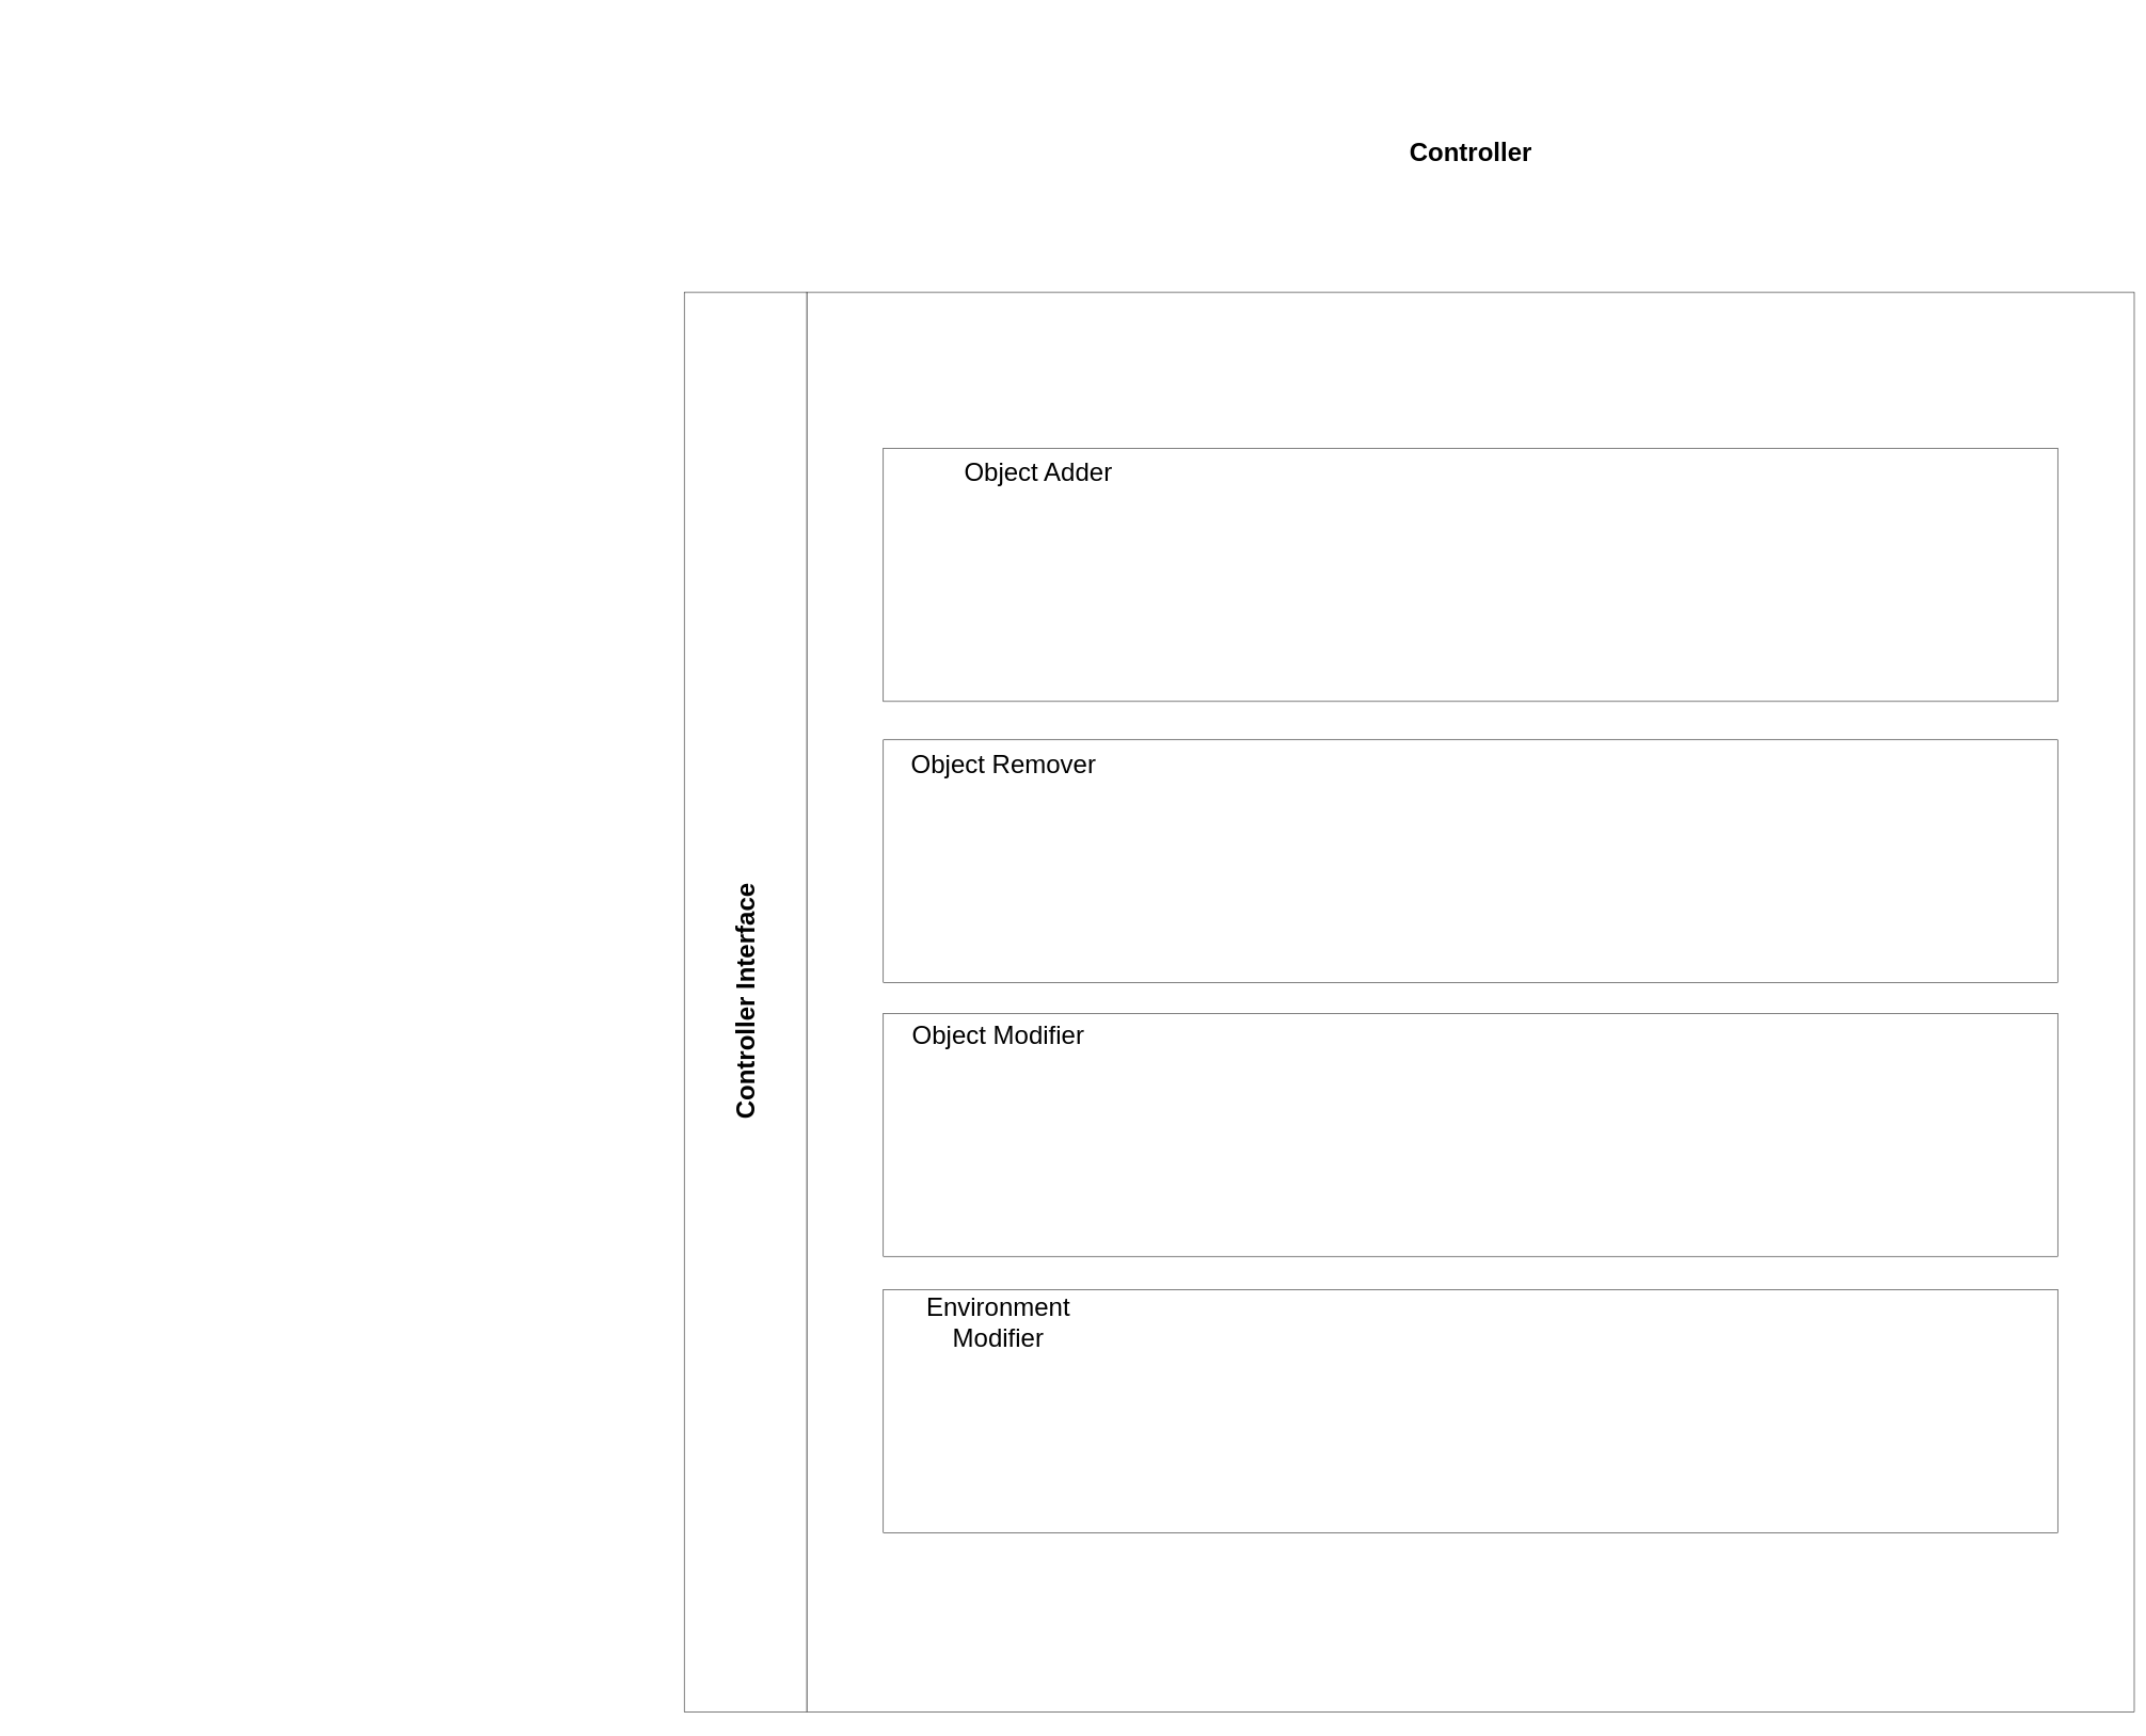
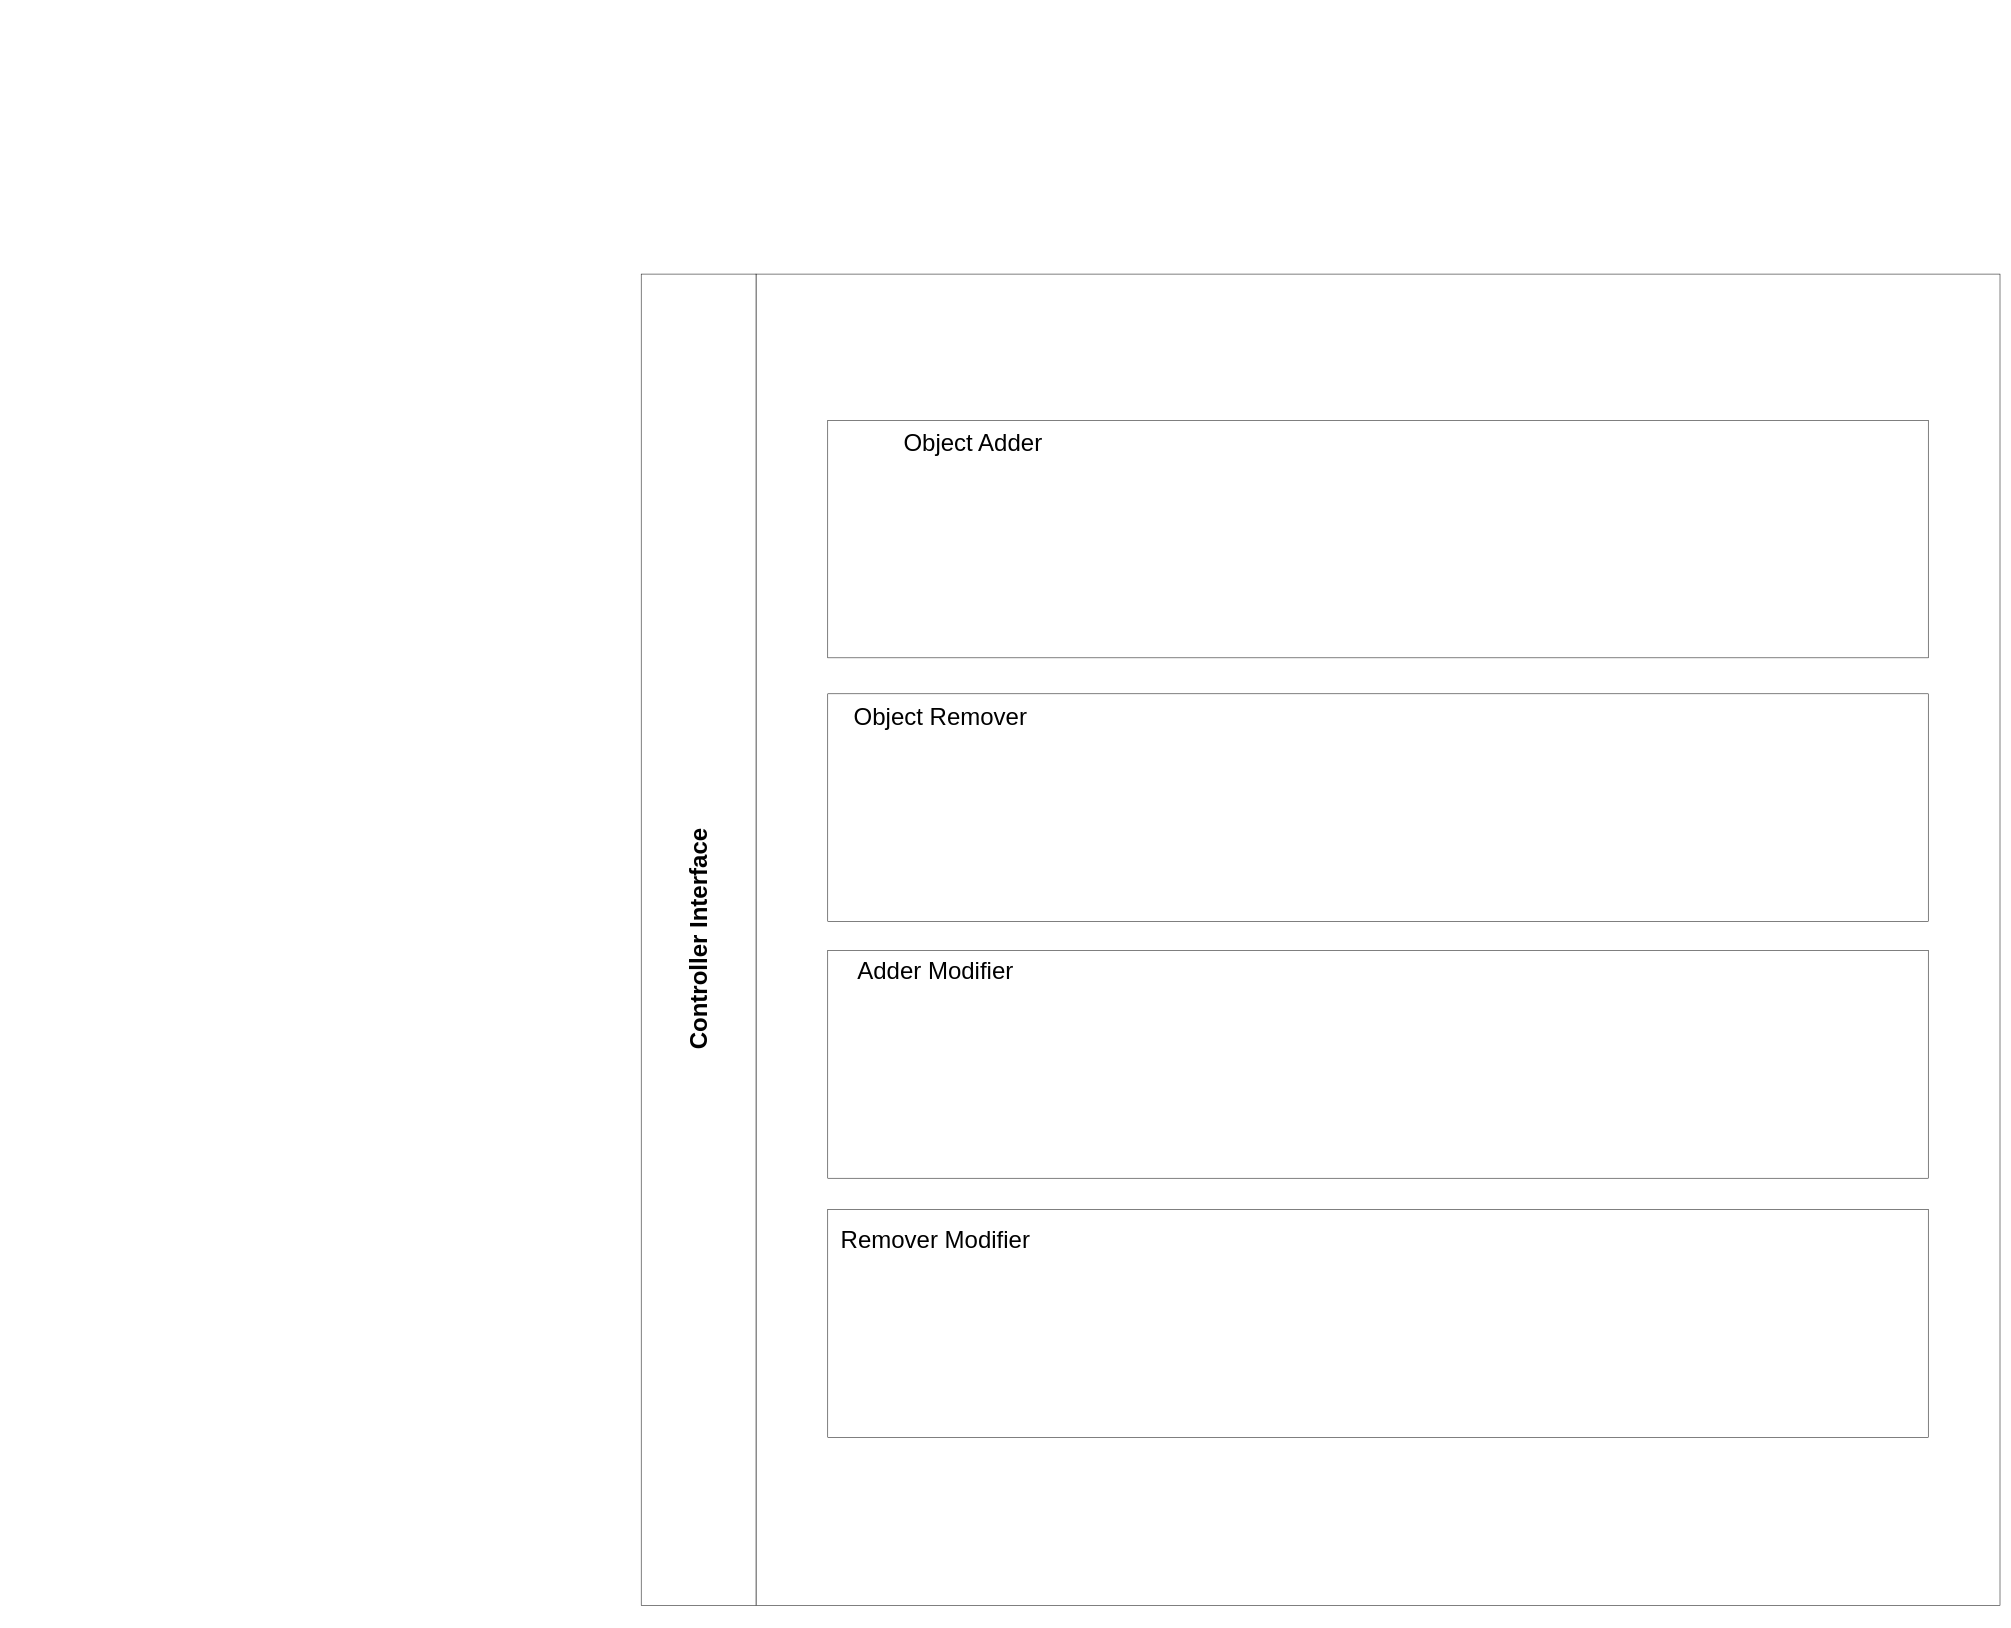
- <mxCell id="4" value="&lt;font style=&quot;font-size: 48px;&quot;&gt;Controller&lt;/font&gt;" style="text;strokeColor=none;fillColor=none;html=1;fontSize=24;fontStyle=1;verticalAlign=middle;align=center;" vertex="1" parent="2"><mxGeometry x="232.032" width="2487.968" height="527.669" as="geometry" /></mxCell>
- <mxCell id="14" value="&lt;font style=&quot;font-size: 48px;&quot;&gt;Object Modifier&lt;/font&gt;" style="text;html=1;strokeColor=none;fillColor=none;align=center;verticalAlign=middle;whiteSpace=wrap;rounded=0;strokeWidth=48;" vertex="1" parent="2"><mxGeometry x="375.57" y="1880.21" width="430" height="80" as="geometry" /></mxCell>
+ <mxCell id="14" value="&lt;font style=&quot;font-size: 48px;&quot;&gt;Adder Modifier&lt;/font&gt;" style="text;html=1;strokeColor=none;fillColor=none;align=center;verticalAlign=middle;whiteSpace=wrap;rounded=0;strokeWidth=48;" vertex="1" parent="2"><mxGeometry x="375.57" y="1880.21" width="430" height="80" as="geometry" /></mxCell>
- <mxCell id="15" value="&lt;span style=&quot;font-size: 48px;&quot;&gt;Environment Modifier&lt;/span&gt;" style="text;html=1;strokeColor=none;fillColor=none;align=center;verticalAlign=middle;whiteSpace=wrap;rounded=0;strokeWidth=48;" vertex="1" parent="2"><mxGeometry x="375.57" y="2398.5" width="430" height="121.5" as="geometry" /></mxCell>
+ <mxCell id="15" value="&lt;span style=&quot;font-size: 48px;&quot;&gt;Remover Modifier&lt;/span&gt;" style="text;html=1;strokeColor=none;fillColor=none;align=center;verticalAlign=middle;whiteSpace=wrap;rounded=0;strokeWidth=48;" vertex="1" parent="2"><mxGeometry x="375.57" y="2398.5" width="430" height="121.5" as="geometry" /></mxCell>
